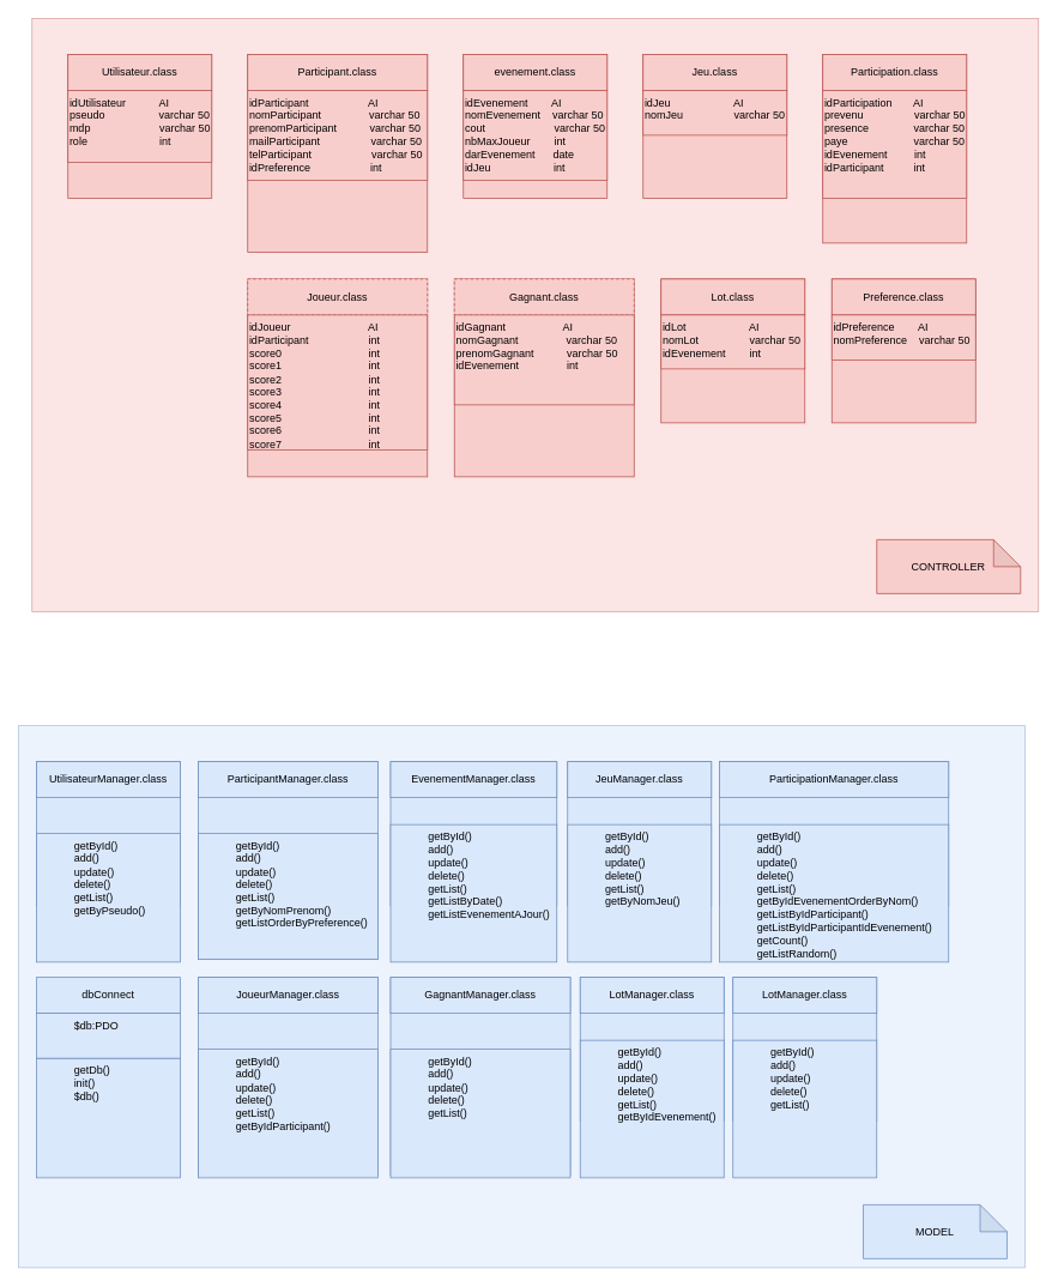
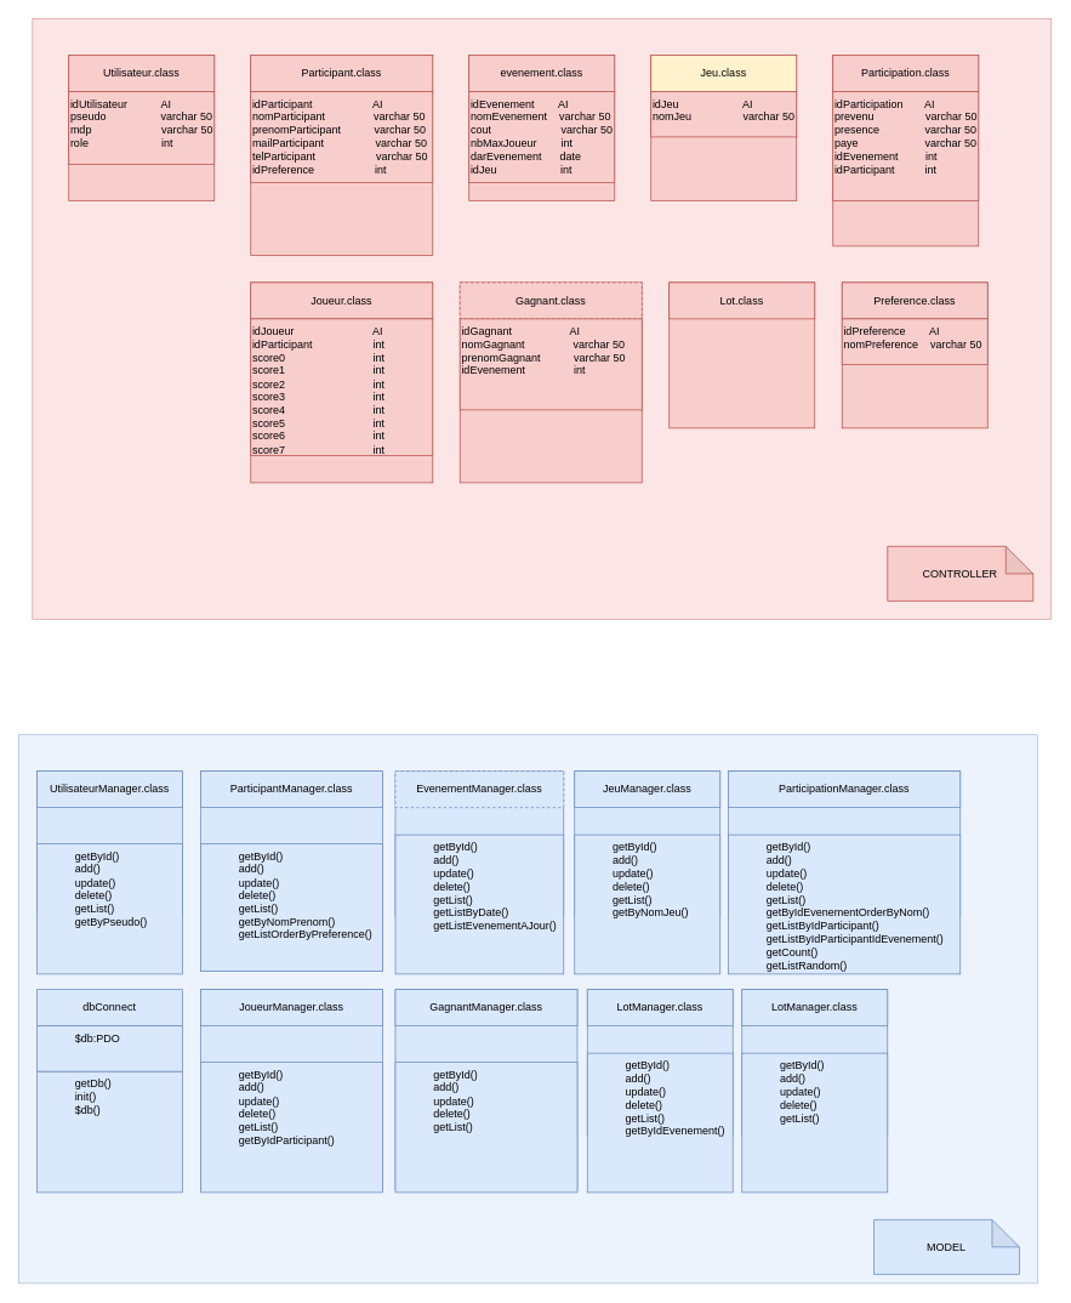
- <mxCell id="14" value="Jeu.class" style="rounded=0;whiteSpace=wrap;html=1;fillColor=#f8cecc;strokeColor=#b85450;" parent="1" vertex="1"><mxGeometry x="715" y="60" width="160" height="40" as="geometry" /></mxCell>
+ <mxCell id="14" value="Jeu.class" style="rounded=0;whiteSpace=wrap;html=1;fillColor=#fff2cc;strokeColor=#b85450;" parent="1" vertex="1"><mxGeometry x="715" y="60" width="160" height="40" as="geometry" /></mxCell>
- <mxCell id="41" value="Joueur.class" style="rounded=0;whiteSpace=wrap;html=1;fillColor=#f8cecc;strokeColor=#b85450;dashed=1;" parent="1" vertex="1"><mxGeometry x="275" y="310" width="200" height="40" as="geometry" /></mxCell>
+ <mxCell id="41" value="Joueur.class" style="rounded=0;whiteSpace=wrap;html=1;fillColor=#f8cecc;strokeColor=#b85450;" parent="1" vertex="1"><mxGeometry x="275" y="310" width="200" height="40" as="geometry" /></mxCell>
- <mxCell id="48" value="idLot&amp;nbsp; &amp;nbsp; &amp;nbsp; &amp;nbsp; &amp;nbsp; &amp;nbsp; &amp;nbsp; &amp;nbsp; &amp;nbsp; &amp;nbsp; &amp;nbsp;AI&lt;br&gt;nomLot&amp;nbsp; &amp;nbsp; &amp;nbsp; &amp;nbsp; &amp;nbsp; &amp;nbsp; &amp;nbsp; &amp;nbsp; &amp;nbsp;varchar 50&lt;br&gt;idEvenement&amp;nbsp; &amp;nbsp; &amp;nbsp; &amp;nbsp; int&amp;nbsp;" style="rounded=0;whiteSpace=wrap;html=1;fillColor=#f8cecc;strokeColor=#b85450;align=left;verticalAlign=top;" parent="1" vertex="1"><mxGeometry x="735" y="350" width="160" height="60" as="geometry" /></mxCell>
- <mxCell id="26" value="EvenementManager.class" style="rounded=0;whiteSpace=wrap;html=1;fillColor=#dae8fc;strokeColor=#6c8ebf;" parent="1" vertex="1"><mxGeometry x="434" y="847" width="185" height="40" as="geometry" /></mxCell>
+ <mxCell id="26" value="EvenementManager.class" style="rounded=0;whiteSpace=wrap;html=1;fillColor=#dae8fc;strokeColor=#6c8ebf;dashed=1;" parent="1" vertex="1"><mxGeometry x="434" y="847" width="185" height="40" as="geometry" /></mxCell>
